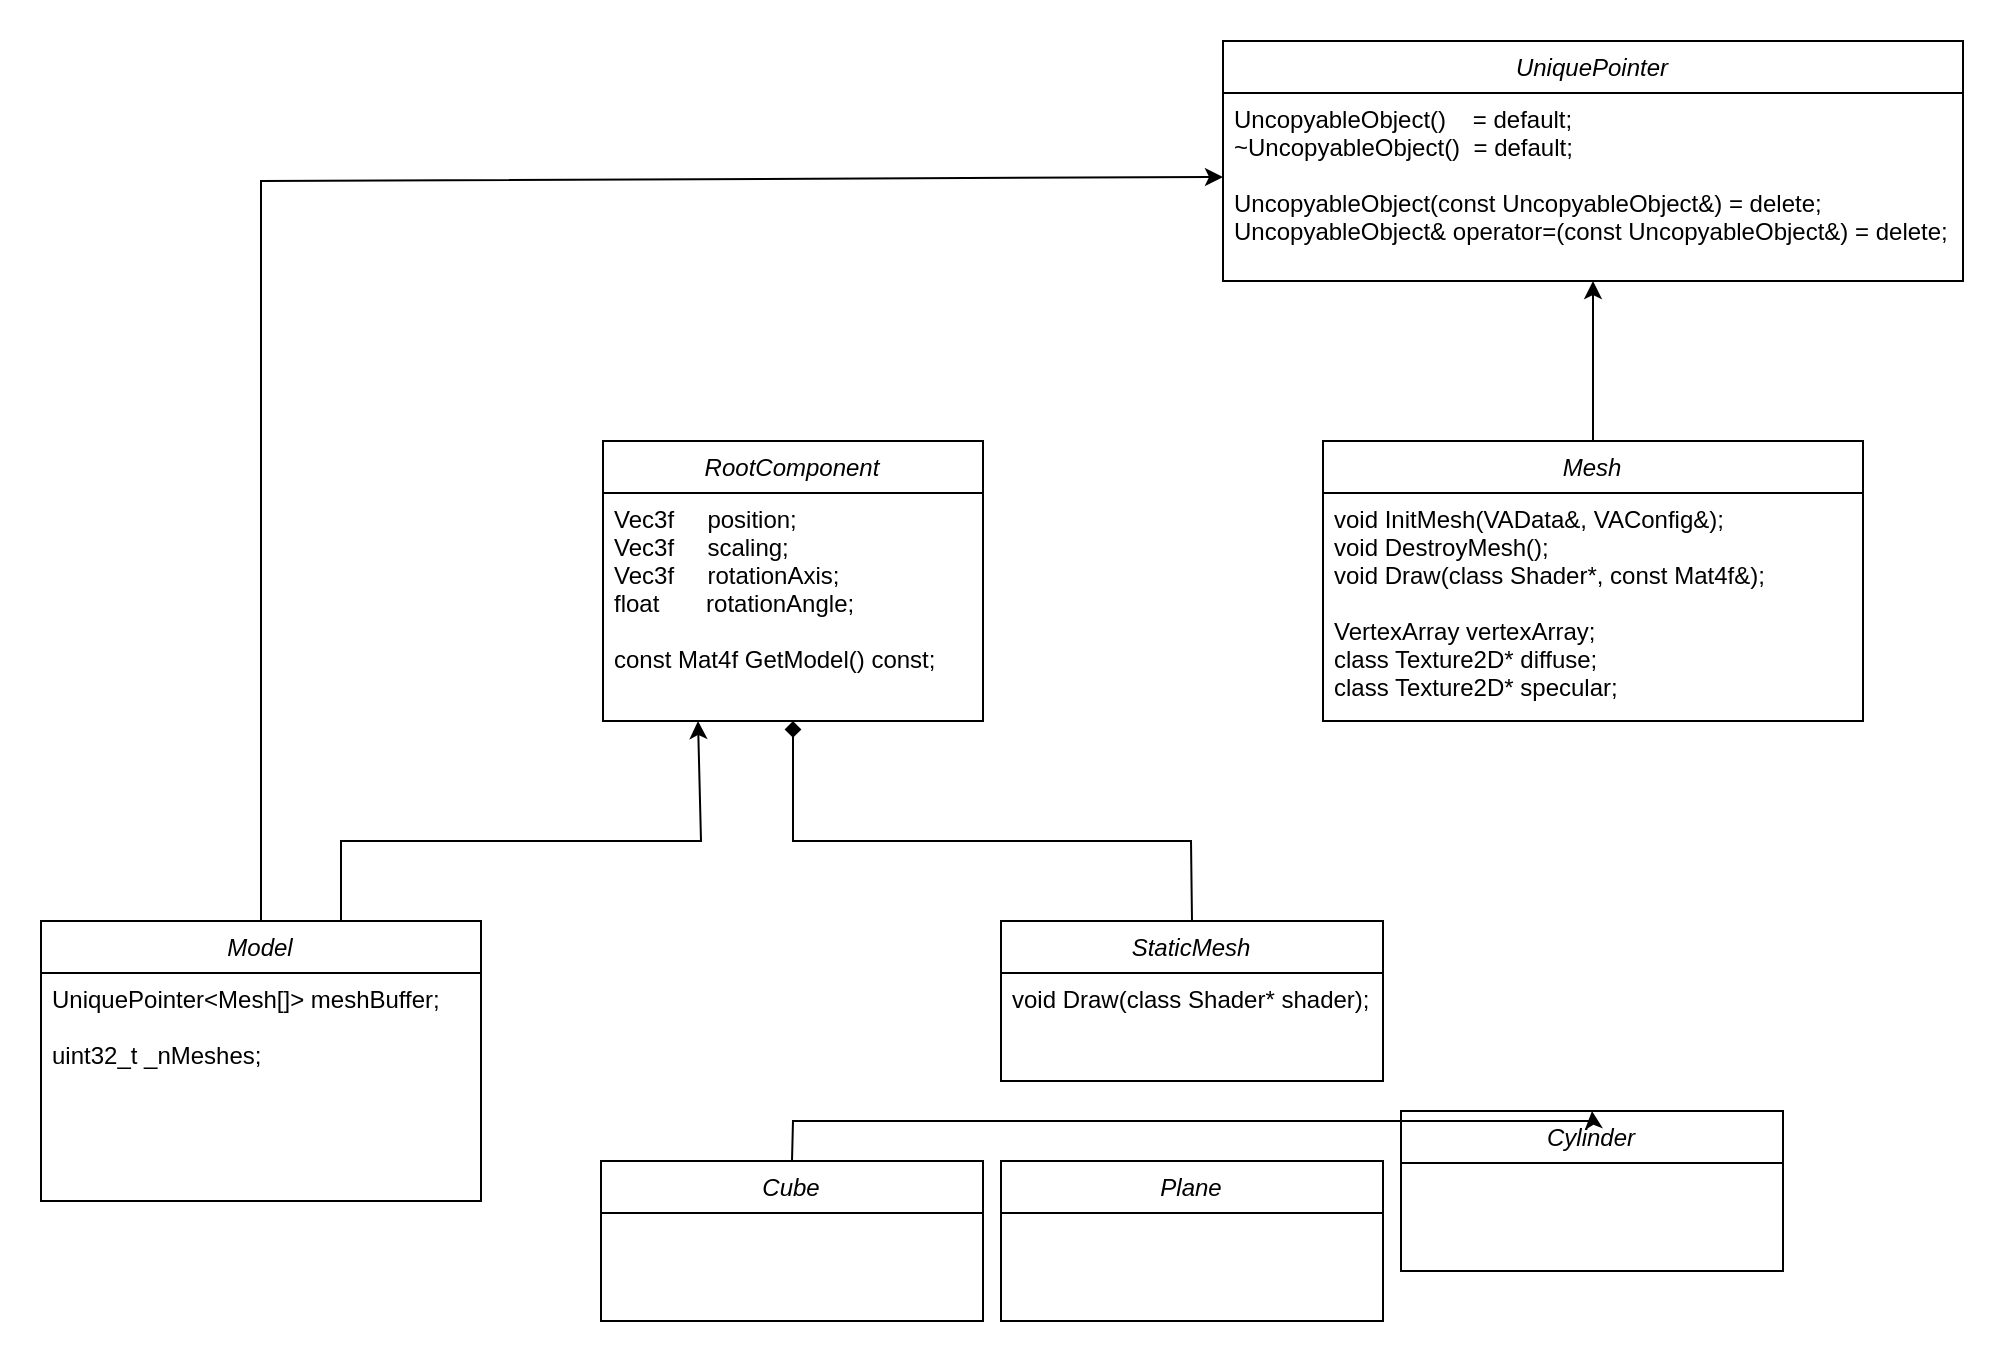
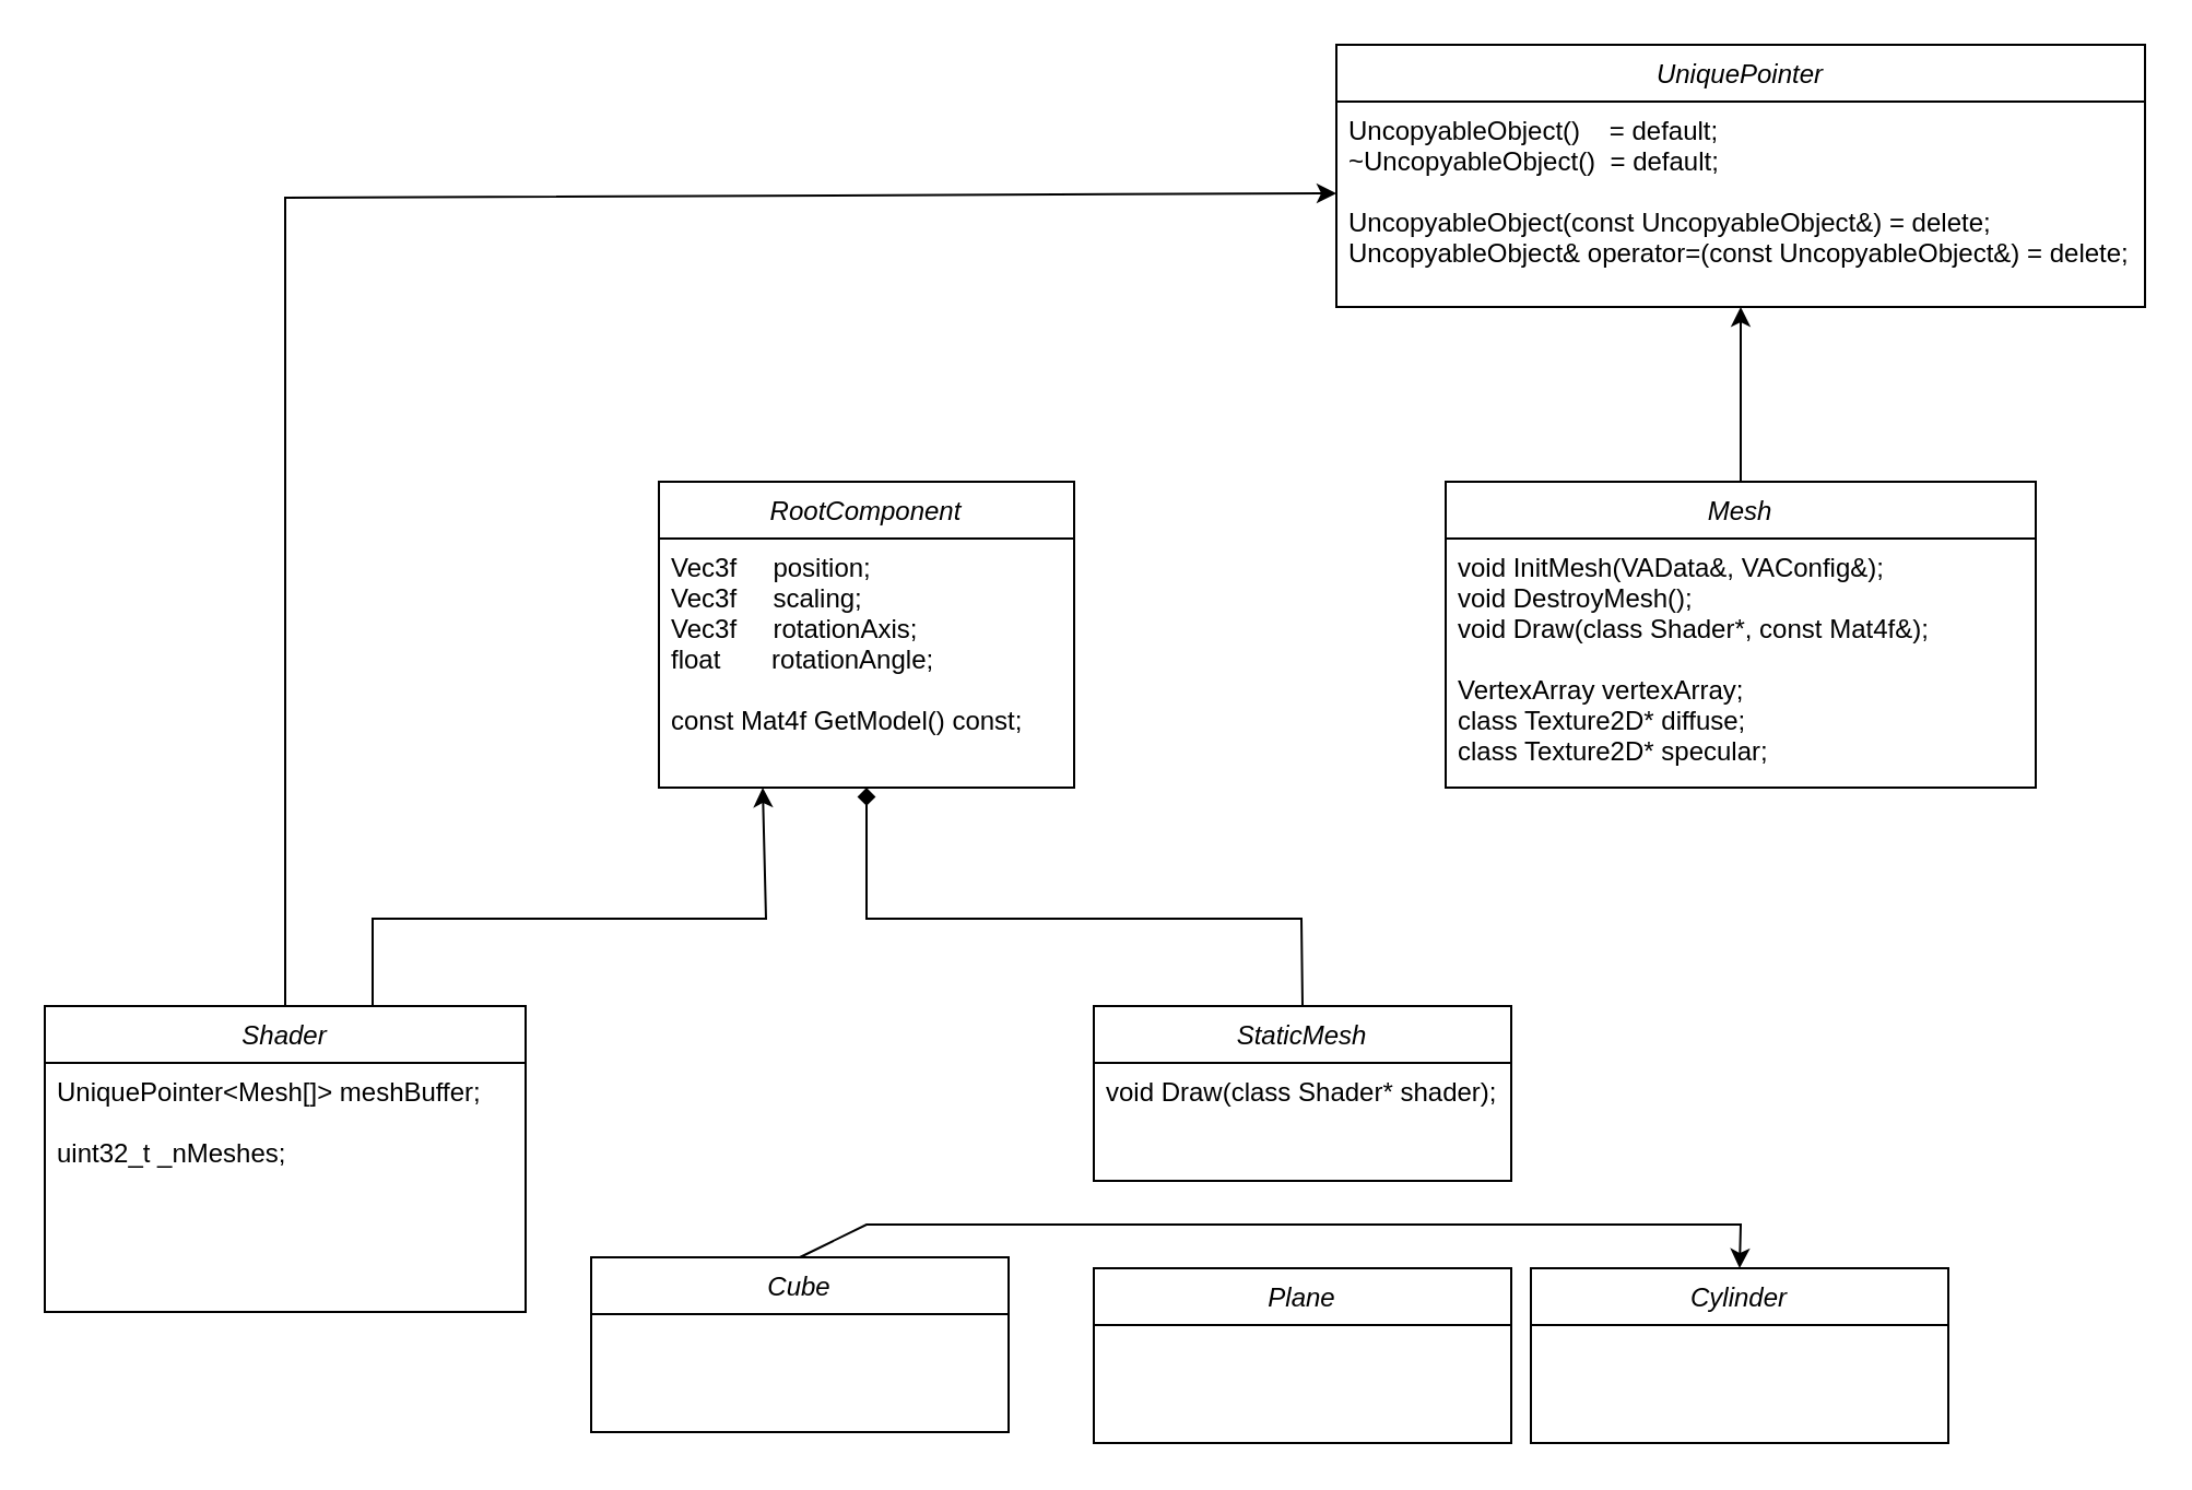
- <mxCell id="13" value="Model" style="swimlane;fontStyle=2;align=center;verticalAlign=top;childLayout=stackLayout;horizontal=1;startSize=26;horizontalStack=0;resizeParent=1;resizeLast=0;collapsible=1;marginBottom=0;rounded=0;shadow=0;strokeWidth=1;" vertex="1" parent="1"><mxGeometry x="20" y="460" width="220" height="140" as="geometry"><mxRectangle x="230" y="140" width="160" height="26" as="alternateBounds" /></mxGeometry></mxCell>
+ <mxCell id="13" value="Shader" style="swimlane;fontStyle=2;align=center;verticalAlign=top;childLayout=stackLayout;horizontal=1;startSize=26;horizontalStack=0;resizeParent=1;resizeLast=0;collapsible=1;marginBottom=0;rounded=0;shadow=0;strokeWidth=1;" vertex="1" parent="1"><mxGeometry x="20" y="460" width="220" height="140" as="geometry"><mxRectangle x="230" y="140" width="160" height="26" as="alternateBounds" /></mxGeometry></mxCell>
- <mxCell id="11" value="Cylinder" style="swimlane;fontStyle=2;align=center;verticalAlign=top;childLayout=stackLayout;horizontal=1;startSize=26;horizontalStack=0;resizeParent=1;resizeLast=0;collapsible=1;marginBottom=0;rounded=0;shadow=0;strokeWidth=1;" vertex="1" parent="1"><mxGeometry x="700" y="555" width="191" height="80" as="geometry"><mxRectangle x="230" y="140" width="160" height="26" as="alternateBounds" /></mxGeometry></mxCell>
+ <mxCell id="11" value="Cylinder" style="swimlane;fontStyle=2;align=center;verticalAlign=top;childLayout=stackLayout;horizontal=1;startSize=26;horizontalStack=0;resizeParent=1;resizeLast=0;collapsible=1;marginBottom=0;rounded=0;shadow=0;strokeWidth=1;" vertex="1" parent="1"><mxGeometry x="700" y="580" width="191" height="80" as="geometry"><mxRectangle x="230" y="140" width="160" height="26" as="alternateBounds" /></mxGeometry></mxCell>
- <mxCell id="9" value="Cube" style="swimlane;fontStyle=2;align=center;verticalAlign=top;childLayout=stackLayout;horizontal=1;startSize=26;horizontalStack=0;resizeParent=1;resizeLast=0;collapsible=1;marginBottom=0;rounded=0;shadow=0;strokeWidth=1;" vertex="1" parent="1"><mxGeometry y="580" width="191" height="80" as="geometry" x="300"><mxRectangle x="230" y="140" width="160" height="26" as="alternateBounds" /></mxGeometry></mxCell>
+ <mxCell id="9" value="Cube" style="swimlane;fontStyle=2;align=center;verticalAlign=top;childLayout=stackLayout;horizontal=1;startSize=26;horizontalStack=0;resizeParent=1;resizeLast=0;collapsible=1;marginBottom=0;rounded=0;shadow=0;strokeWidth=1;" vertex="1" parent="1"><mxGeometry x="270" y="575" width="191" height="80" as="geometry"><mxRectangle x="230" y="140" width="160" height="26" as="alternateBounds" /></mxGeometry></mxCell>
